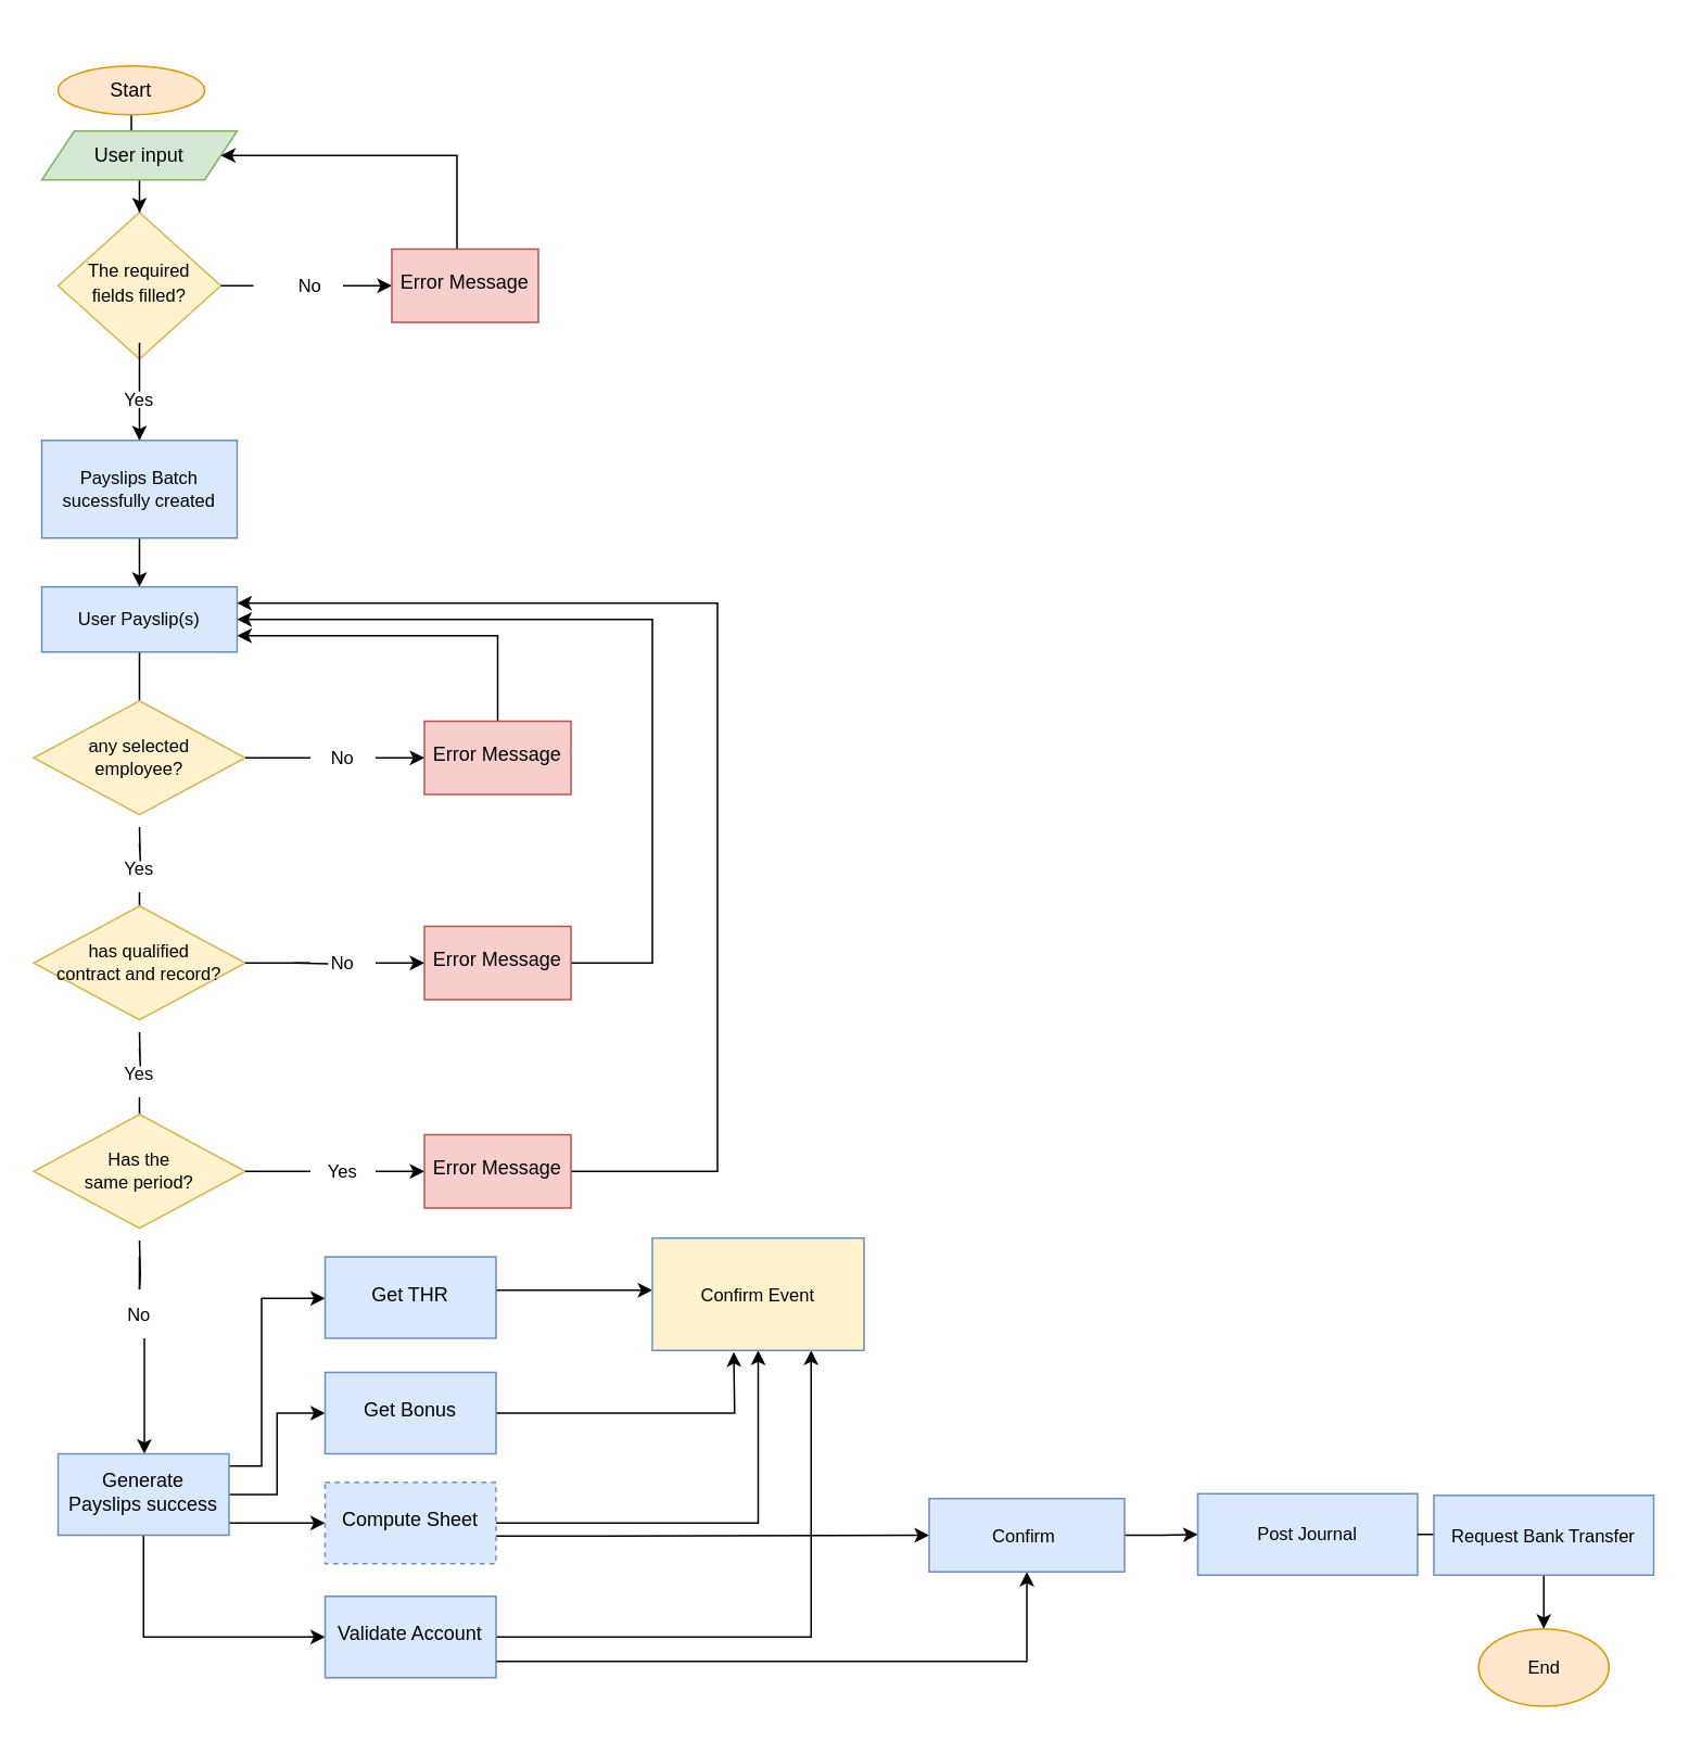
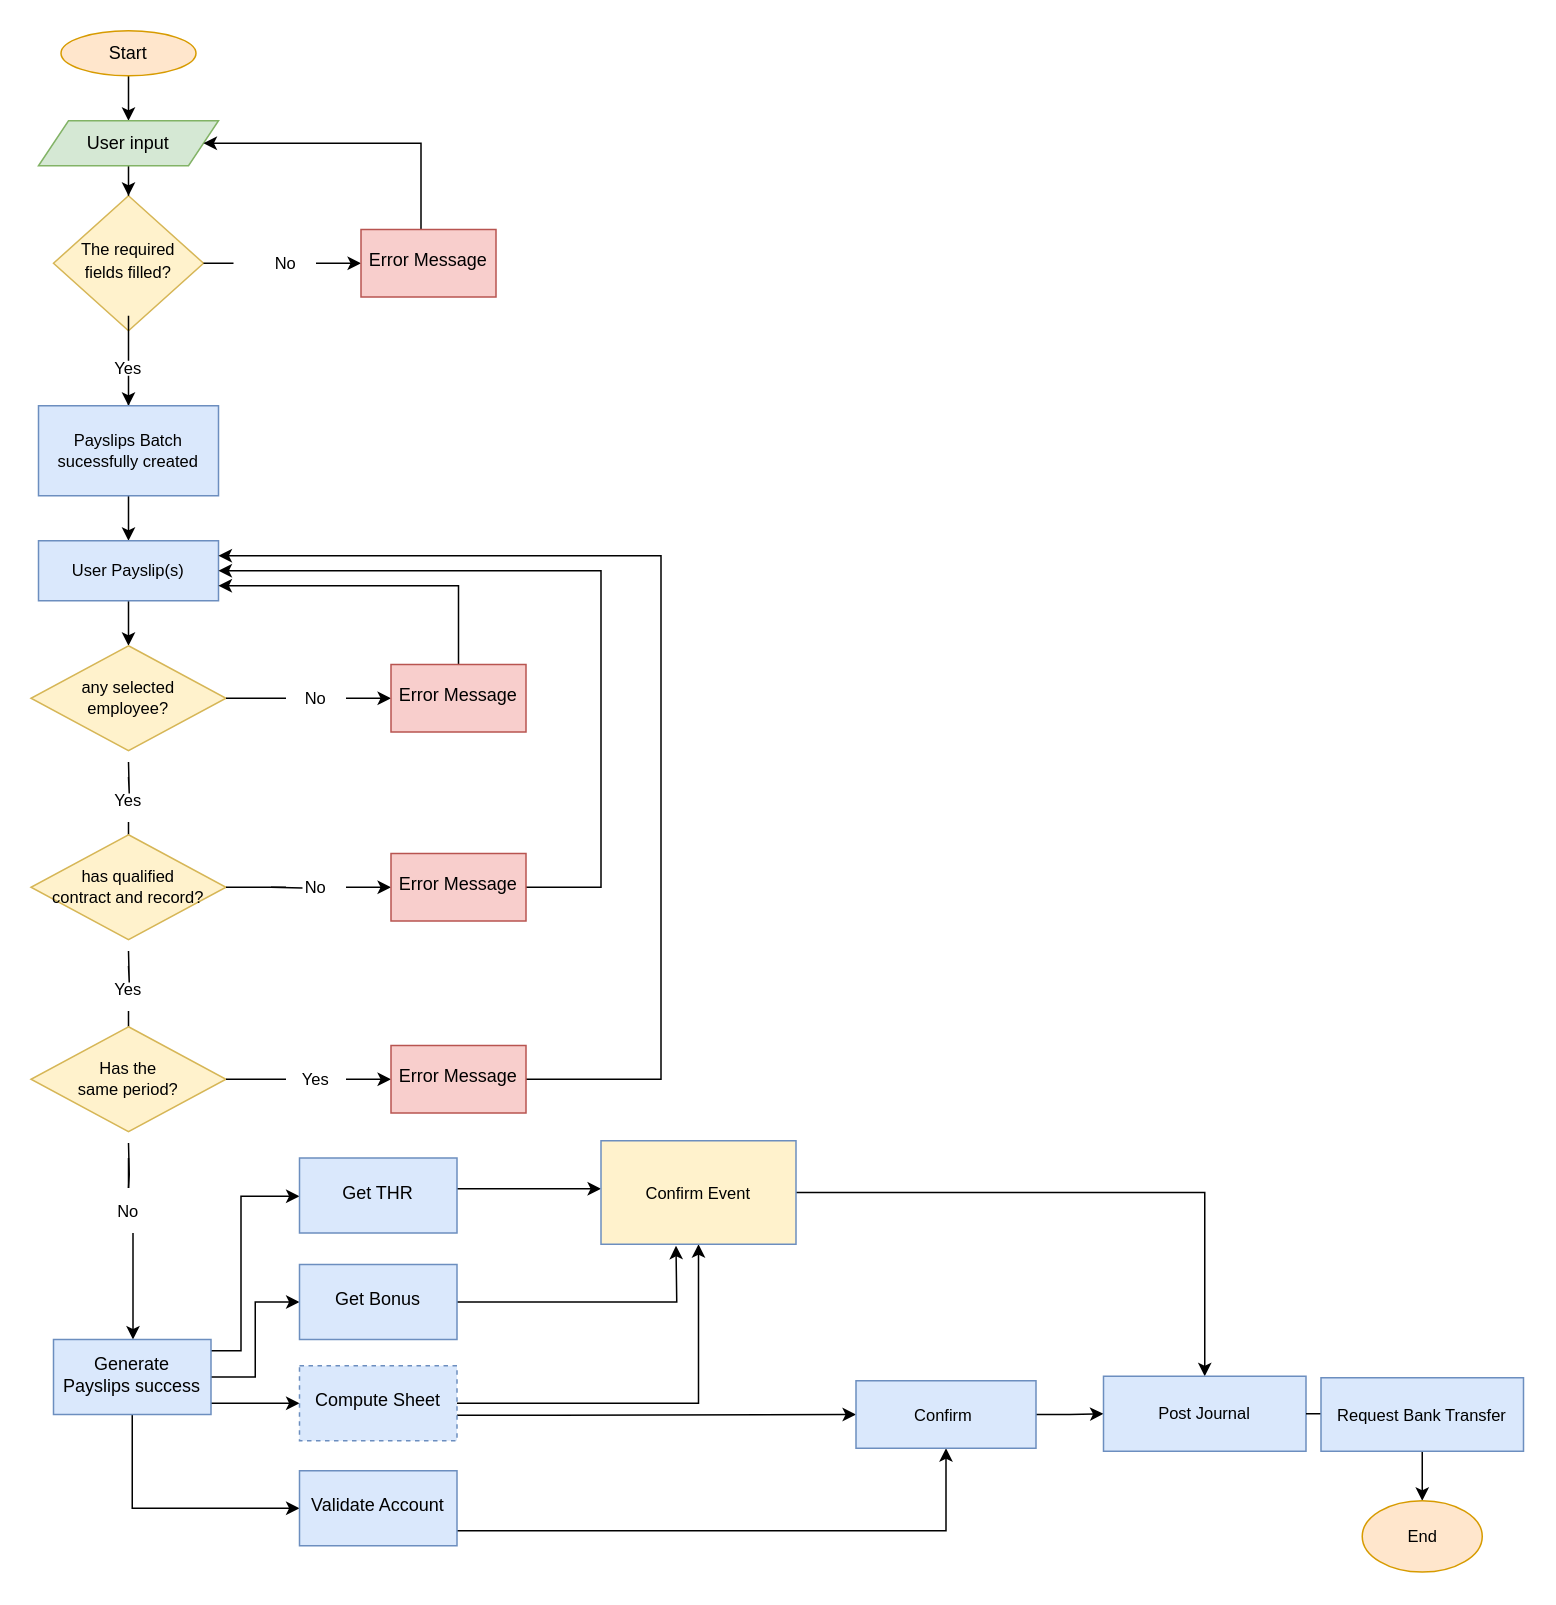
- <mxCell id="6" value="Start" style="ellipse;whiteSpace=wrap;html=1;fillColor=#ffe6cc;strokeColor=#d79b00;" parent="1" vertex="1"><mxGeometry x="35" y="40" width="90" height="30" as="geometry" /></mxCell>
+ <mxCell id="6" value="Start" style="ellipse;whiteSpace=wrap;html=1;fillColor=#ffe6cc;strokeColor=#d79b00;" parent="1" vertex="1"><mxGeometry x="40" y="20" width="90" height="30" as="geometry" /></mxCell>
- <mxCell id="17" value="" style="edgeStyle=orthogonalEdgeStyle;rounded=0;orthogonalLoop=1;jettySize=auto;html=1;fontSize=11;endArrow=none;" parent="1" source="18" target="19" edge="1"><mxGeometry relative="1" as="geometry" /></mxCell>
+ <mxCell id="17" value="" style="edgeStyle=orthogonalEdgeStyle;rounded=0;orthogonalLoop=1;jettySize=auto;html=1;fontSize=11;" parent="1" source="18" target="19" edge="1"><mxGeometry relative="1" as="geometry" /></mxCell>
+ <mxCell id="61" value="" style="edgeStyle=orthogonalEdgeStyle;rounded=0;orthogonalLoop=1;jettySize=auto;html=1;fontSize=11;endArrow=classic;endFill=1;" parent="1" source="62" target="68" edge="1"><mxGeometry relative="1" as="geometry" /></mxCell>
- <mxCell id="58" style="edgeStyle=orthogonalEdgeStyle;rounded=0;orthogonalLoop=1;jettySize=auto;html=1;fontSize=11;endArrow=classic;endFill=1;entryX=0.75;entryY=1;entryDx=0;entryDy=0;" parent="1" source="60" target="62" edge="1"><mxGeometry relative="1" as="geometry"><mxPoint x="580" y="870" as="targetPoint" /></mxGeometry></mxCell>
